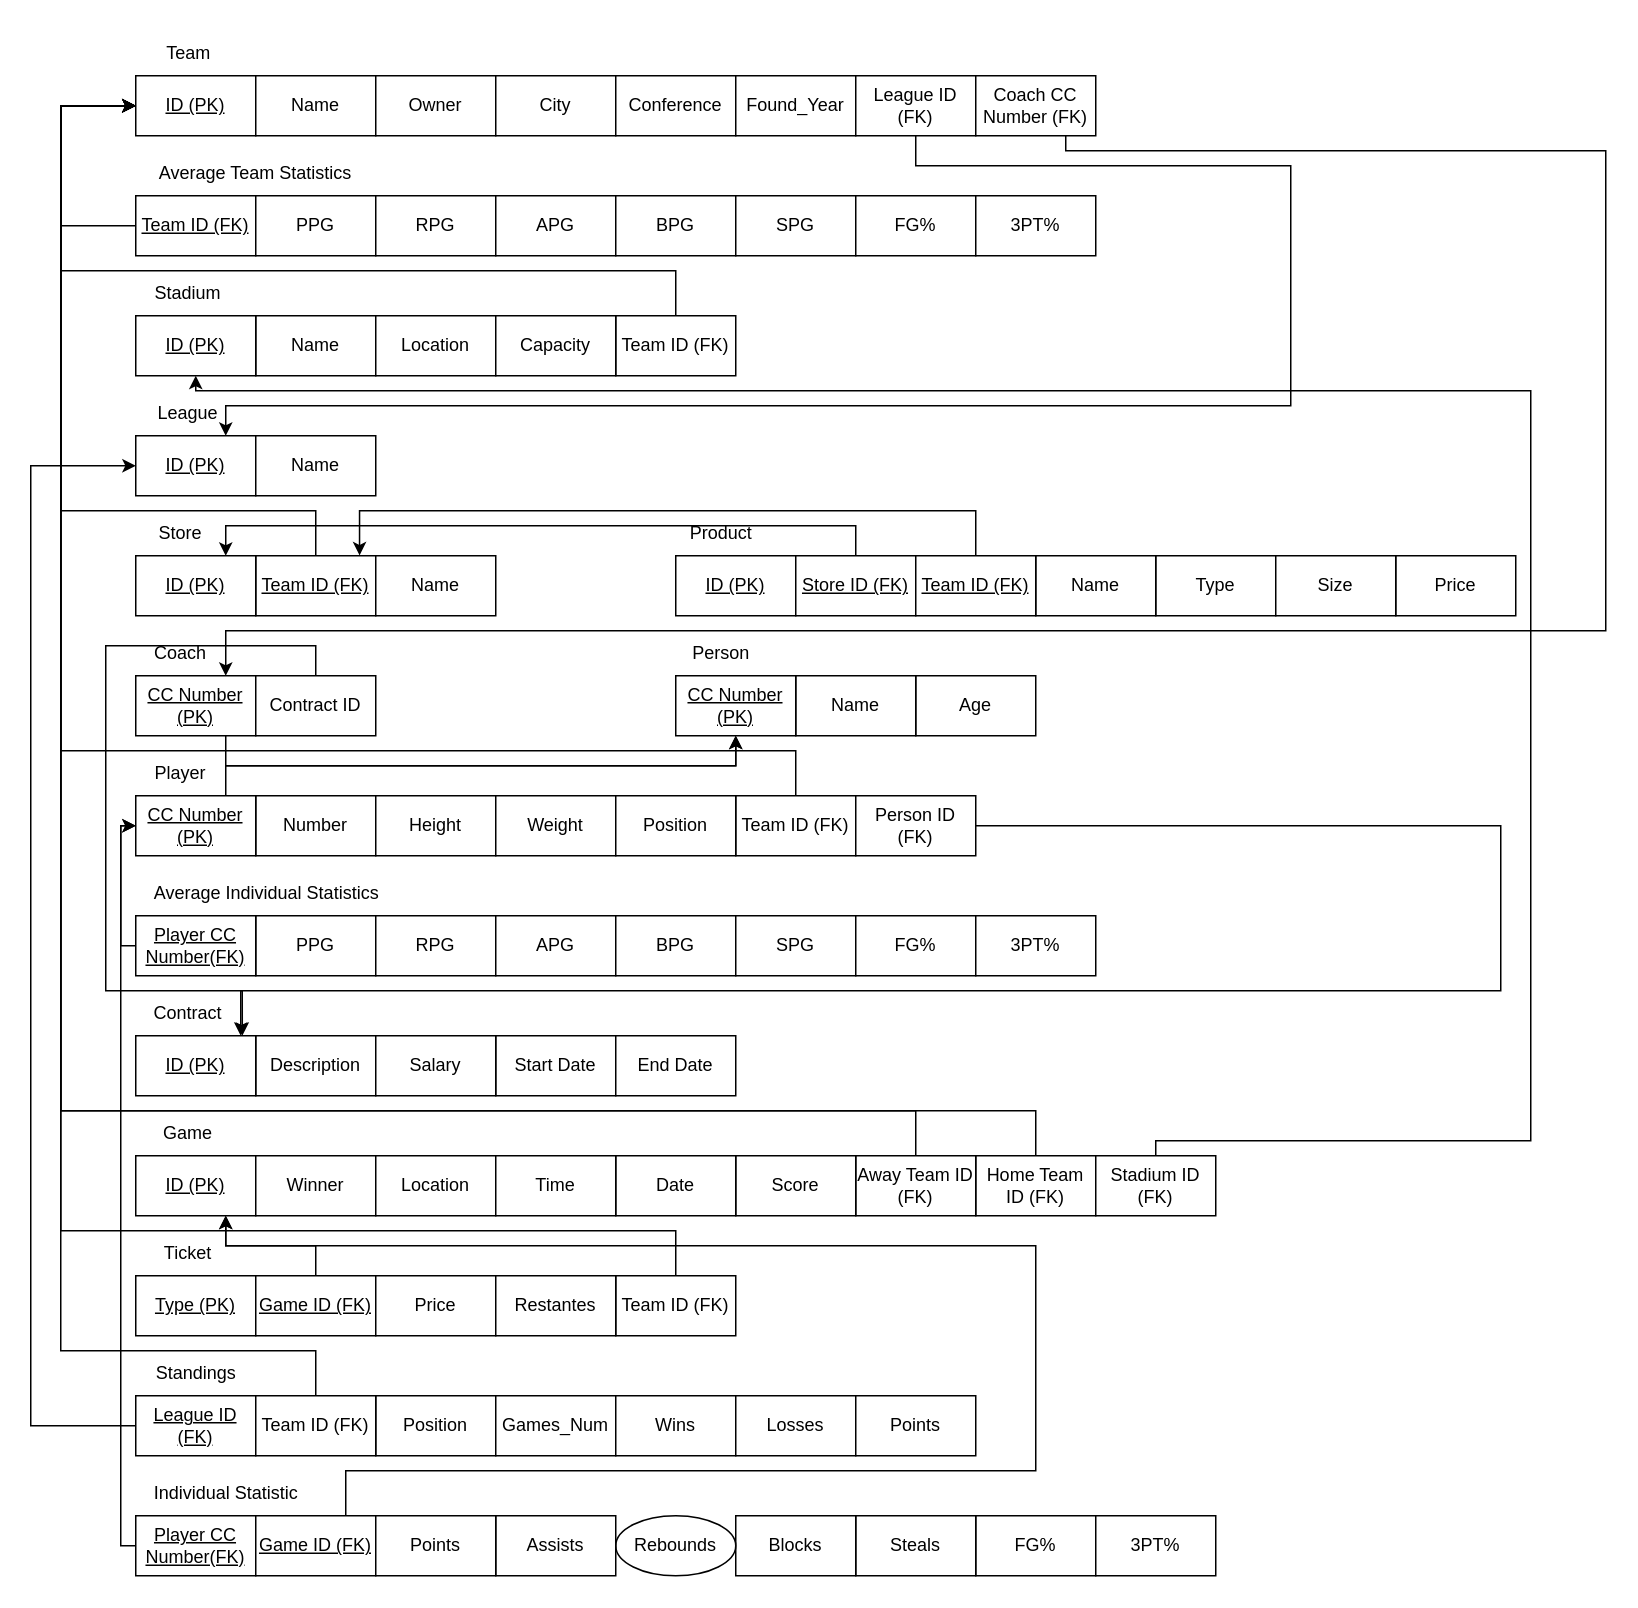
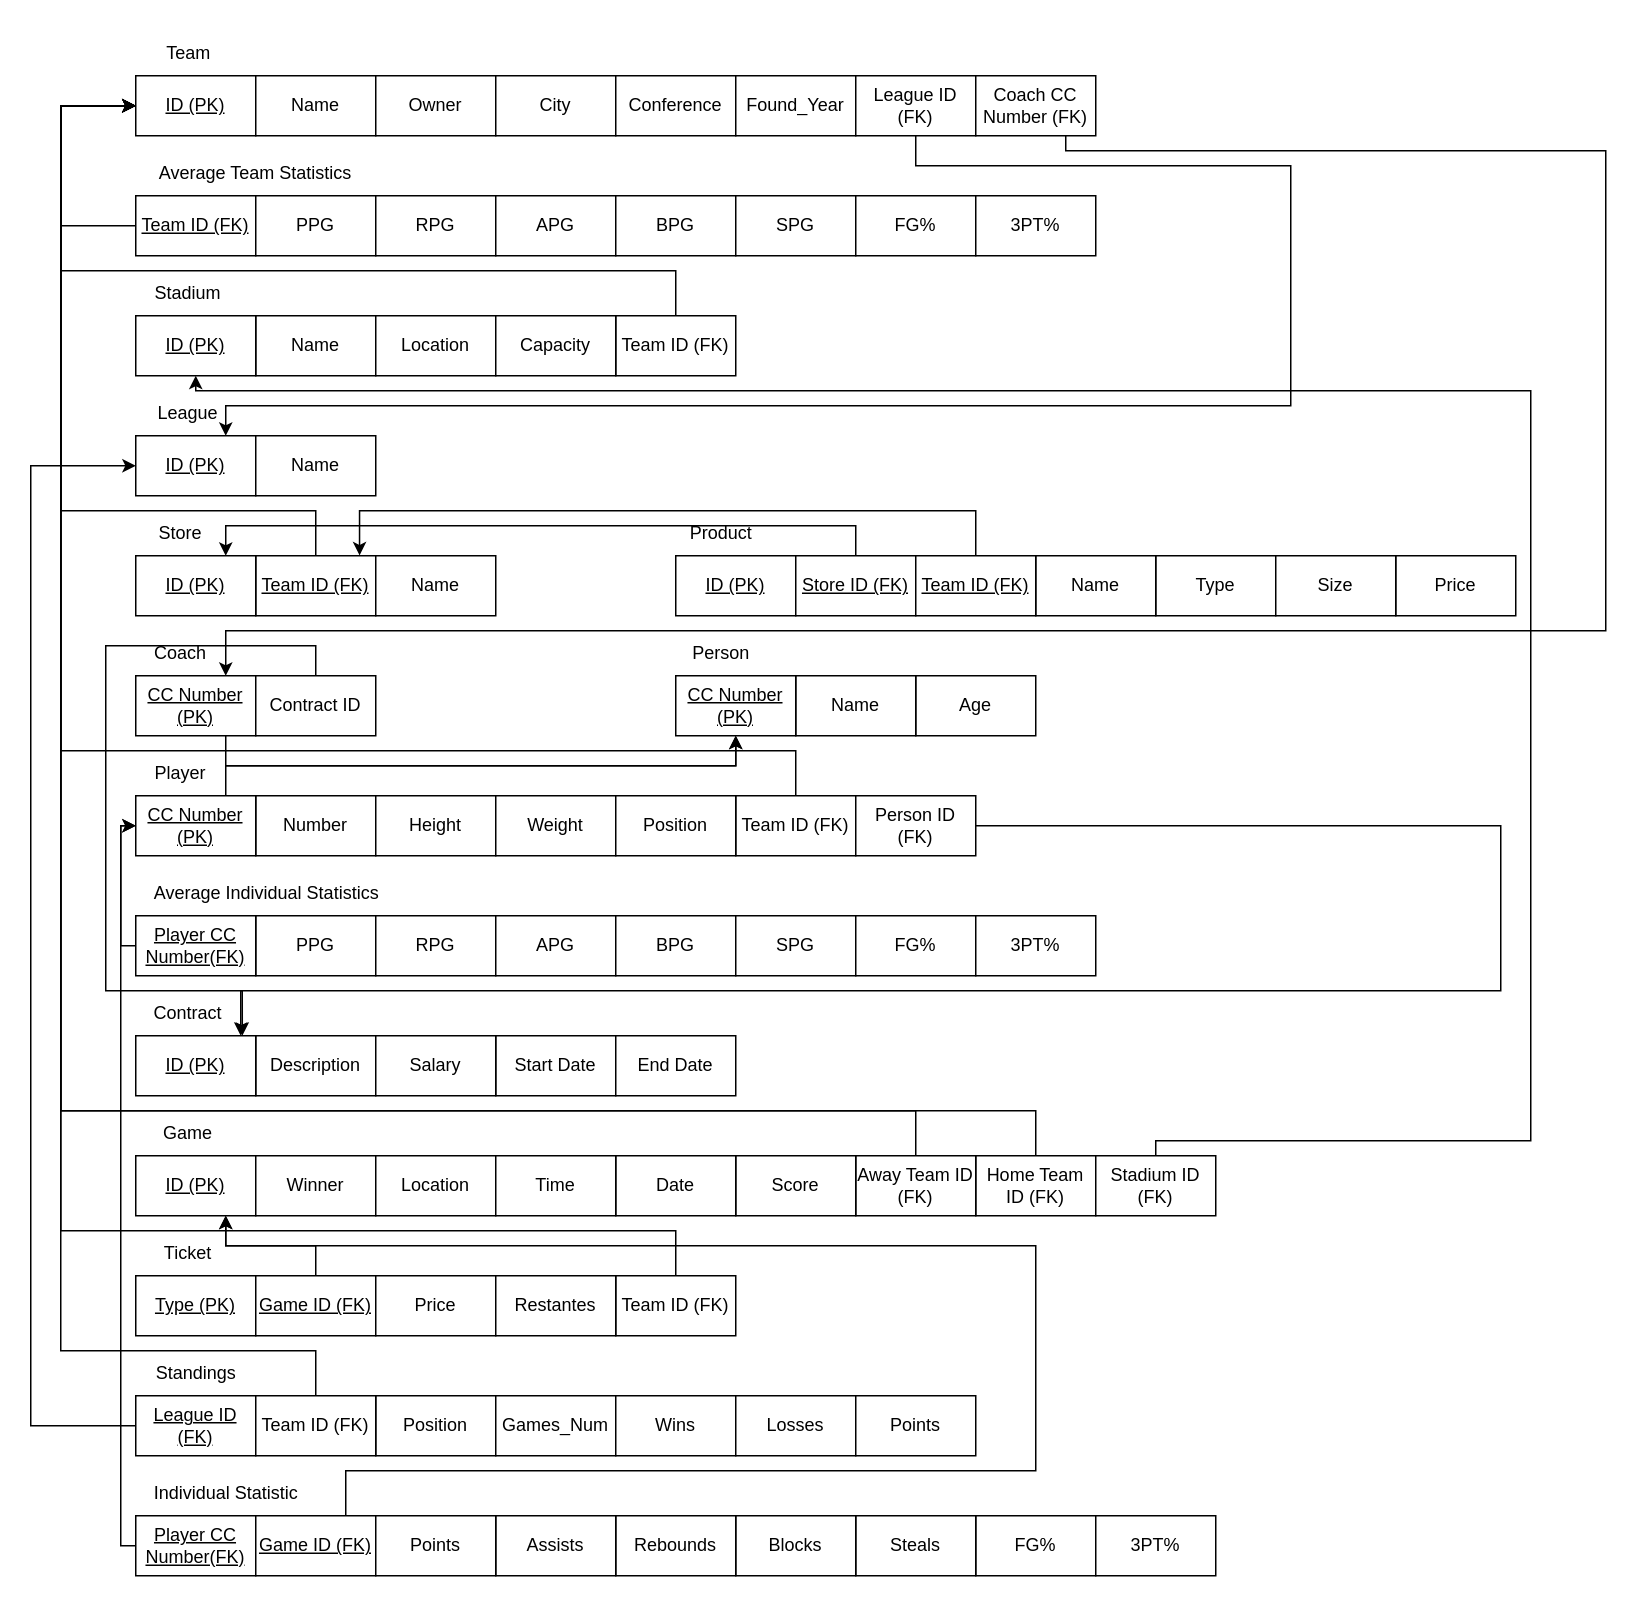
- <mxCell id="120" value="Rebounds" style="ellipse;whiteSpace=wrap;html=1;fontStyle=0;" parent="1" vertex="1"><mxGeometry x="410" y="1010" width="80" height="40" as="geometry" /></mxCell>
+ <mxCell id="120" value="Rebounds" style="whiteSpace=wrap;html=1;fontStyle=0" parent="1" vertex="1"><mxGeometry x="410" y="1010" width="80" height="40" as="geometry" /></mxCell>
